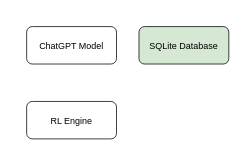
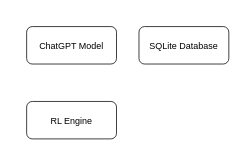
- <mxCell id="3" value="SQLite Database" style="rounded=1;fillColor=#d5e8d4;" vertex="1" parent="1"><mxGeometry x="170" y="20" width="120" height="50" as="geometry" /></mxCell>
+ <mxCell id="3" value="SQLite Database" style="rounded=1" vertex="1" parent="1"><mxGeometry x="170" y="20" width="120" height="50" as="geometry" /></mxCell>
